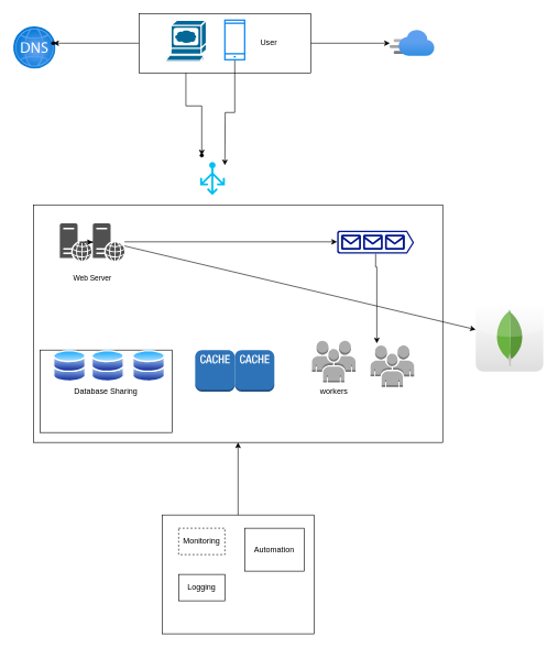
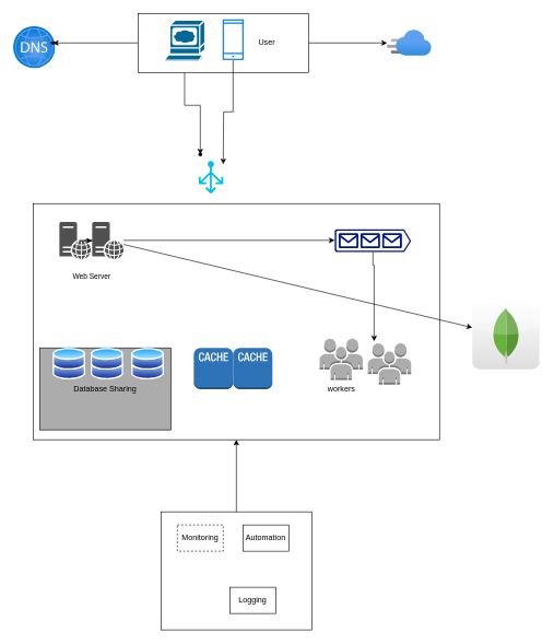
- <mxCell id="26" value="workers" style="outlineConnect=0;dashed=0;verticalLabelPosition=bottom;verticalAlign=top;align=center;html=1;shape=mxgraph.aws3.users;fillColor=#ACACAC;gradientColor=none;" vertex="1" parent="1"><mxGeometry x="472" y="516" width="66" height="63" as="geometry" /></mxCell>
+ <mxCell id="26" value="workers" style="outlineConnect=0;dashed=0;verticalLabelPosition=bottom;verticalAlign=top;align=center;html=1;shape=mxgraph.aws3.users;fillColor=#ACACAC;gradientColor=none;" vertex="1" parent="1"><mxGeometry x="487" y="516" width="66" height="63" as="geometry" /></mxCell>
- <mxCell id="20" value="Database Sharing" style="rounded=0;whiteSpace=wrap;html=1;" vertex="1" parent="1"><mxGeometry x="60" y="530" width="200" height="125" as="geometry" /></mxCell>
+ <mxCell id="20" value="Database Sharing" style="rounded=0;whiteSpace=wrap;html=1;fillColor=#acacac;" vertex="1" parent="1"><mxGeometry x="60" y="530" width="200" height="125" as="geometry" /></mxCell>
- <mxCell id="36" value="Automation" style="rounded=0;whiteSpace=wrap;html=1;" vertex="1" parent="1"><mxGeometry x="370" y="800" width="90" height="65" as="geometry" /></mxCell>
+ <mxCell id="36" value="Automation" style="rounded=0;whiteSpace=wrap;html=1;" vertex="1" parent="1"><mxGeometry x="370" y="800" width="70" height="40" as="geometry" /></mxCell>
- <mxCell id="34" value="Logging" style="rounded=0;whiteSpace=wrap;html=1;" vertex="1" parent="1"><mxGeometry x="270" y="870" width="70" height="40" as="geometry" /></mxCell>
+ <mxCell id="34" value="Logging" style="rounded=0;whiteSpace=wrap;html=1;" vertex="1" parent="1"><mxGeometry x="350" y="895" width="70" height="40" as="geometry" /></mxCell>
